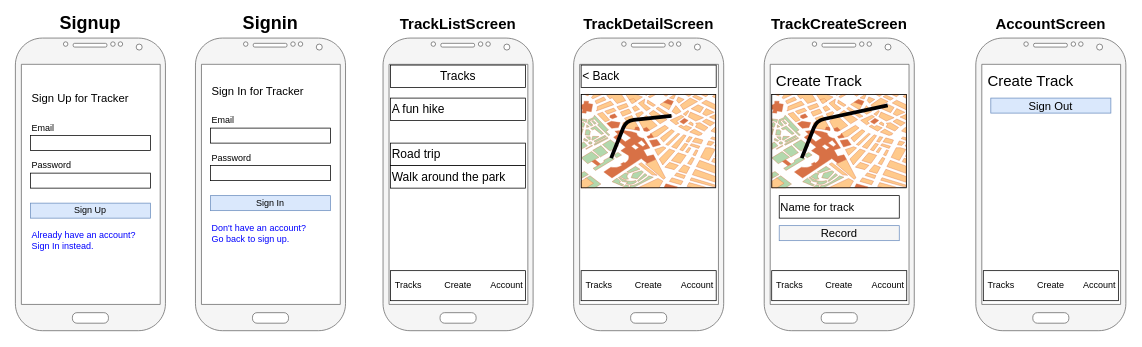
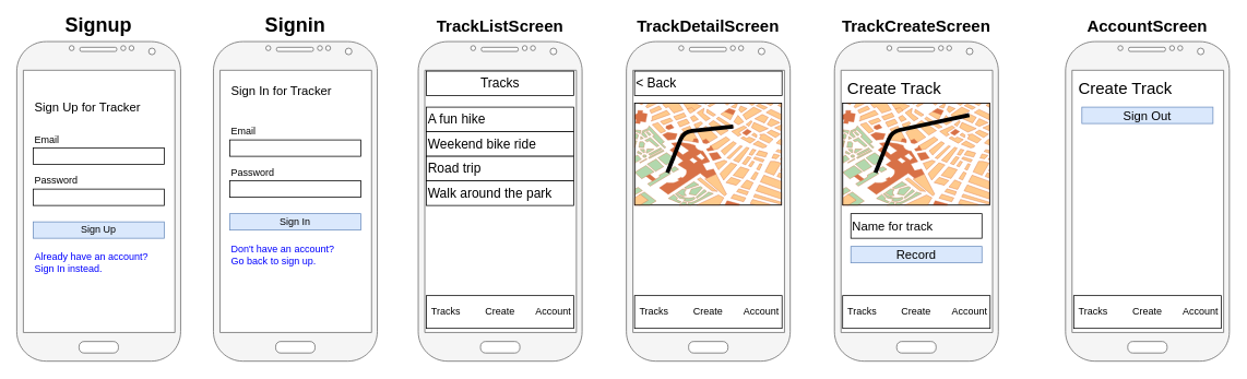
- <mxCell id="11" value="Sign In for Tracker" style="text;html=1;strokeColor=none;fillColor=none;align=left;verticalAlign=middle;whiteSpace=wrap;rounded=0;fontSize=15;" vertex="1" parent="1"><mxGeometry x="280" y="110" width="160" height="20" as="geometry" /></mxCell>
+ <mxCell id="11" value="Sign In for Tracker" style="text;html=1;strokeColor=none;fillColor=none;align=left;verticalAlign=middle;whiteSpace=wrap;rounded=0;fontSize=15;" vertex="1" parent="1"><mxGeometry x="280" y="100" width="160" height="20" as="geometry" /></mxCell>
+ <mxCell id="23" value="Weekend bike ride" style="rounded=0;whiteSpace=wrap;html=1;fontSize=16;fontColor=#000000;align=left;" vertex="1" parent="1"><mxGeometry x="520" y="160" width="180" height="30" as="geometry" /></mxCell>
- <mxCell id="50" value="Record" style="rounded=0;whiteSpace=wrap;html=1;fontSize=15;align=center;fillColor=#f5f5f5;strokeColor=#6c8ebf;" vertex="1" parent="1"><mxGeometry x="1038" y="300" width="160" height="20" as="geometry" /></mxCell>
+ <mxCell id="50" value="Record" style="rounded=0;whiteSpace=wrap;html=1;fontSize=15;align=center;fillColor=#dae8fc;strokeColor=#6c8ebf;" vertex="1" parent="1"><mxGeometry x="1038" y="300" width="160" height="20" as="geometry" /></mxCell>
